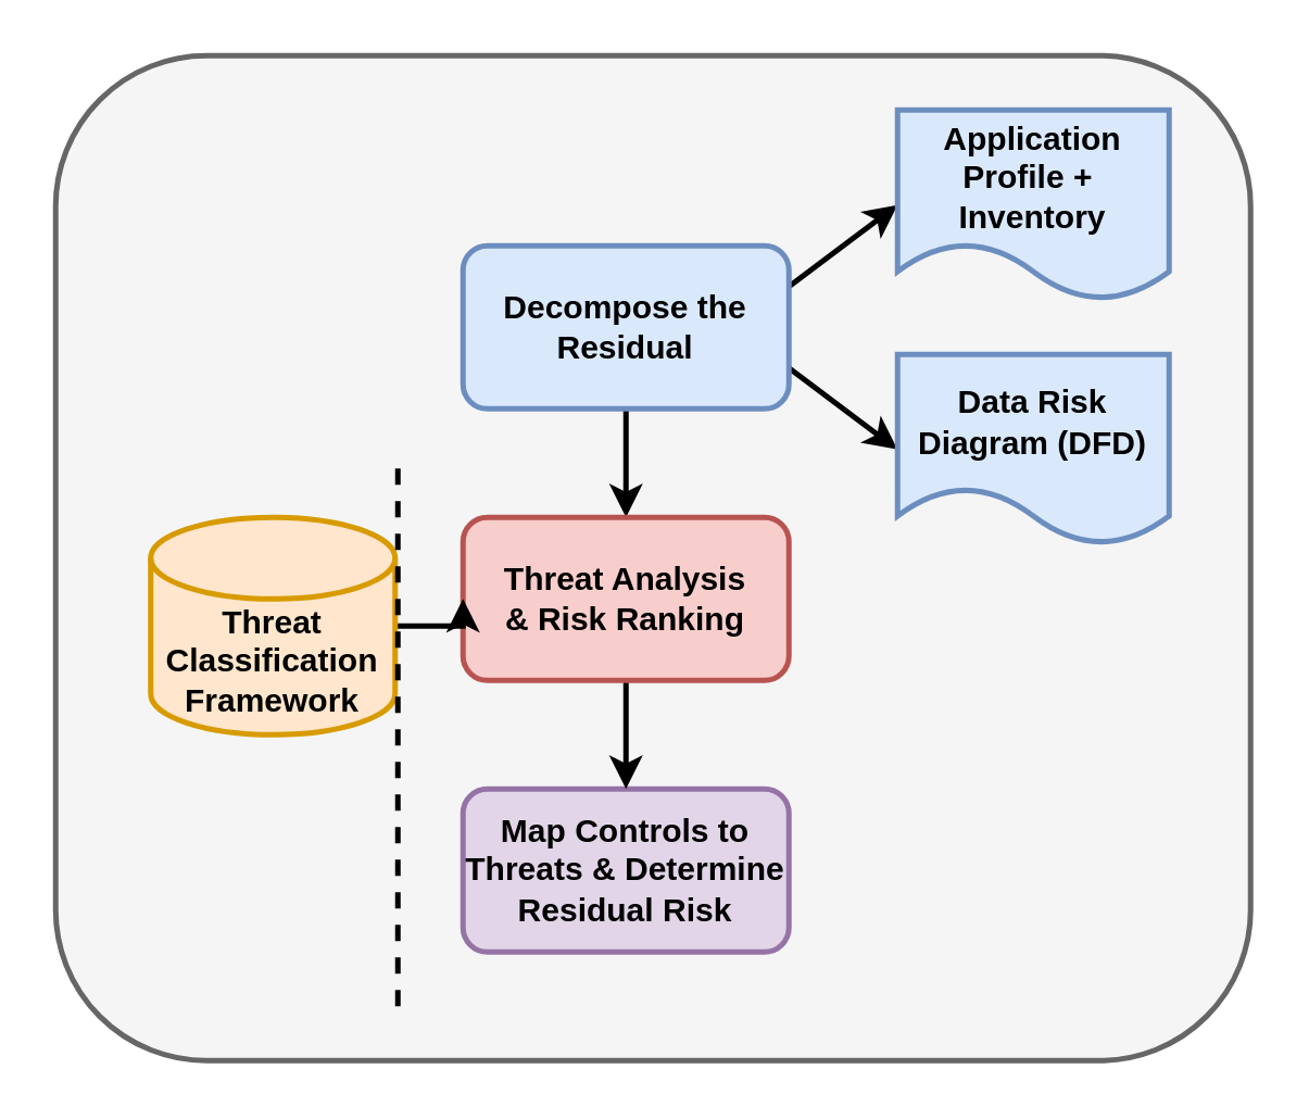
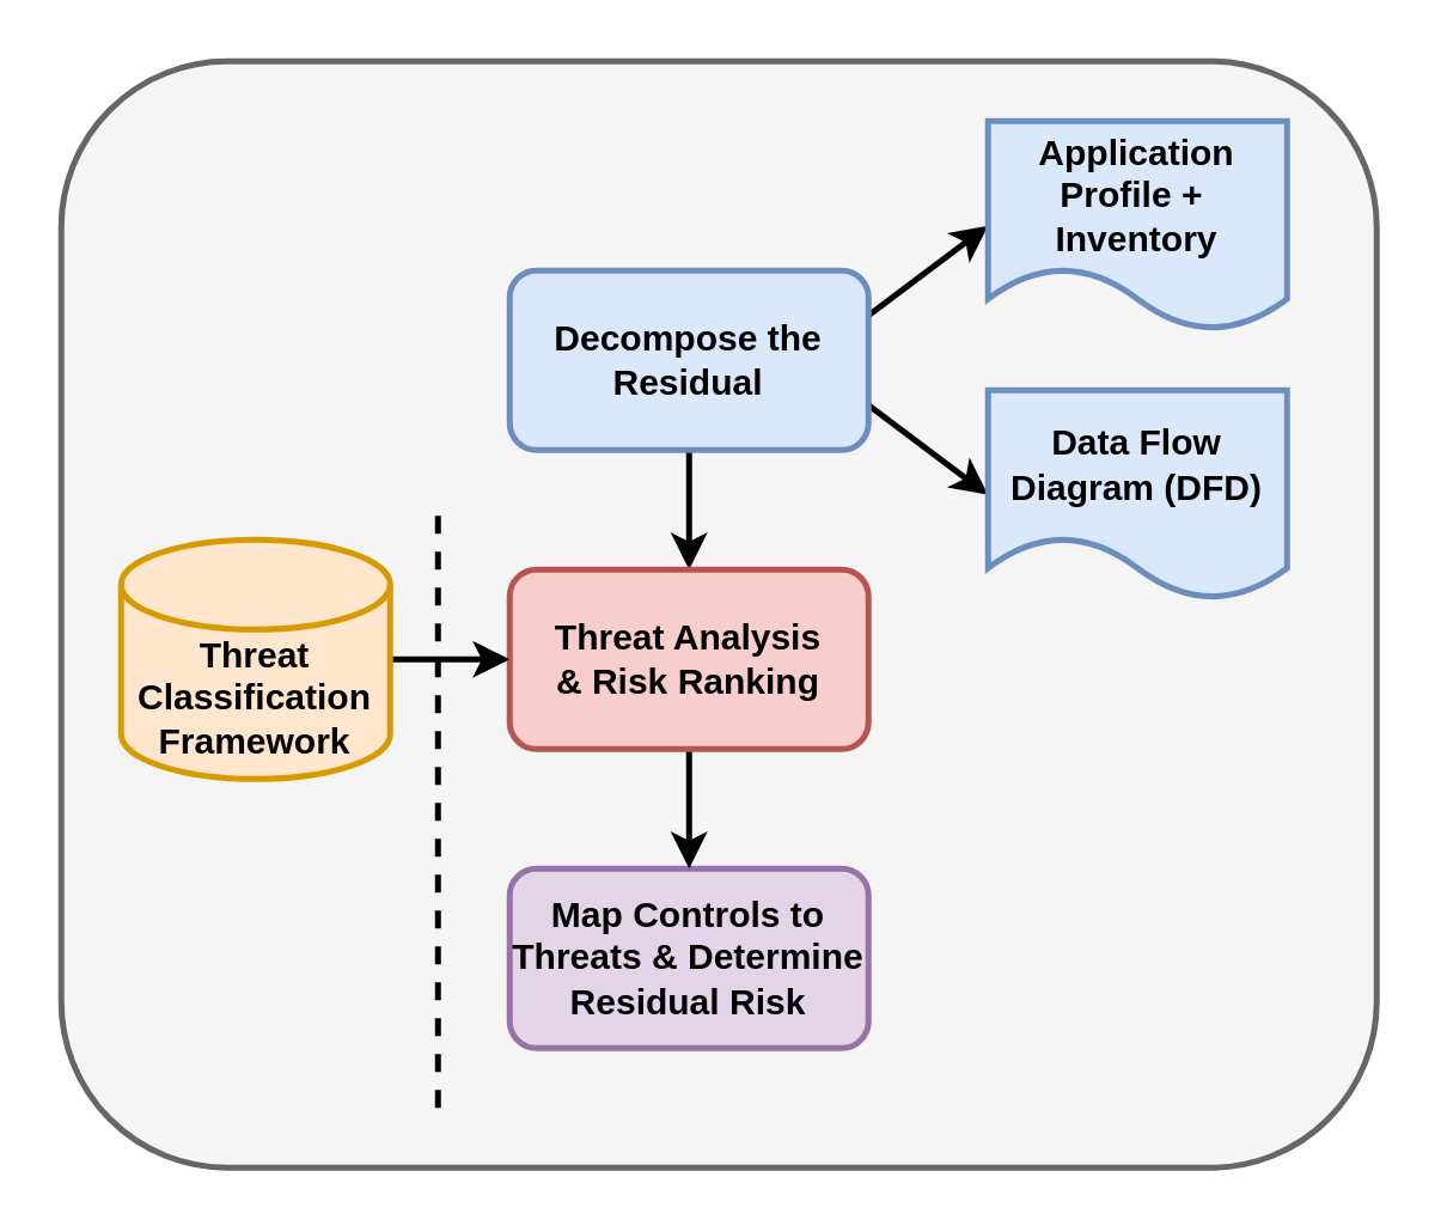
- <mxCell id="11" value="Data Risk&lt;br&gt;Diagram (DFD)" style="shape=document;whiteSpace=wrap;html=1;boundedLbl=1;dashed=0;flipH=1;strokeWidth=2;fontStyle=1;fillColor=#dae8fc;strokeColor=#6c8ebf;" vertex="1" parent="1"><mxGeometry x="330" y="130" width="100" height="70" as="geometry" /></mxCell>
+ <mxCell id="11" value="Data Flow&lt;br&gt;Diagram (DFD)" style="shape=document;whiteSpace=wrap;html=1;boundedLbl=1;dashed=0;flipH=1;strokeWidth=2;fontStyle=1;fillColor=#dae8fc;strokeColor=#6c8ebf;" vertex="1" parent="1"><mxGeometry x="330" y="130" width="100" height="70" as="geometry" /></mxCell>
- <mxCell id="13" value="Threat Classification&lt;br&gt;Framework" style="shape=cylinder3;whiteSpace=wrap;html=1;boundedLbl=1;backgroundOutline=1;size=15;strokeWidth=2;fontStyle=1;fillColor=#ffe6cc;strokeColor=#d79b00;" vertex="1" parent="1"><mxGeometry x="55" y="190" width="90" height="80" as="geometry" /></mxCell>
+ <mxCell id="13" value="Threat Classification&lt;br&gt;Framework" style="shape=cylinder3;whiteSpace=wrap;html=1;boundedLbl=1;backgroundOutline=1;size=15;strokeWidth=2;fontStyle=1;fillColor=#ffe6cc;strokeColor=#d79b00;" vertex="1" parent="1"><mxGeometry x="40" y="180" width="90" height="80" as="geometry" /></mxCell>
